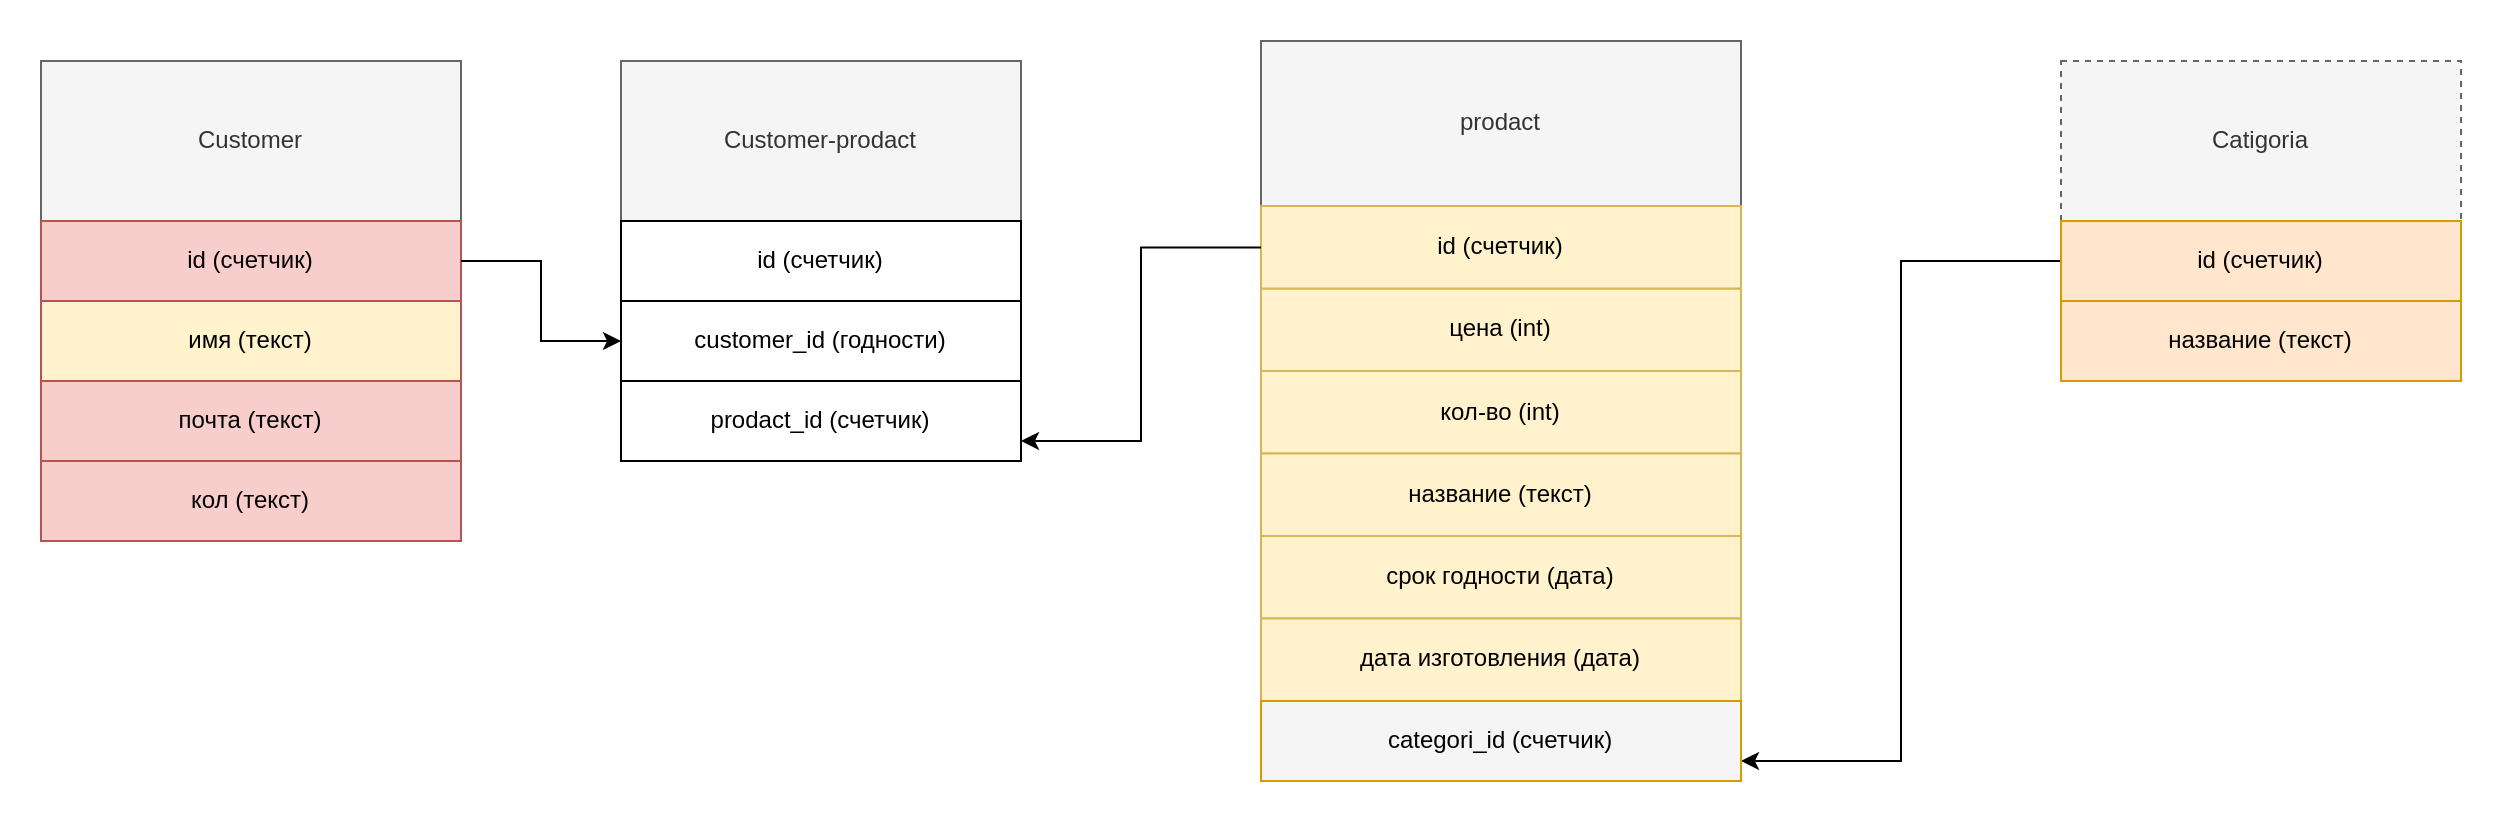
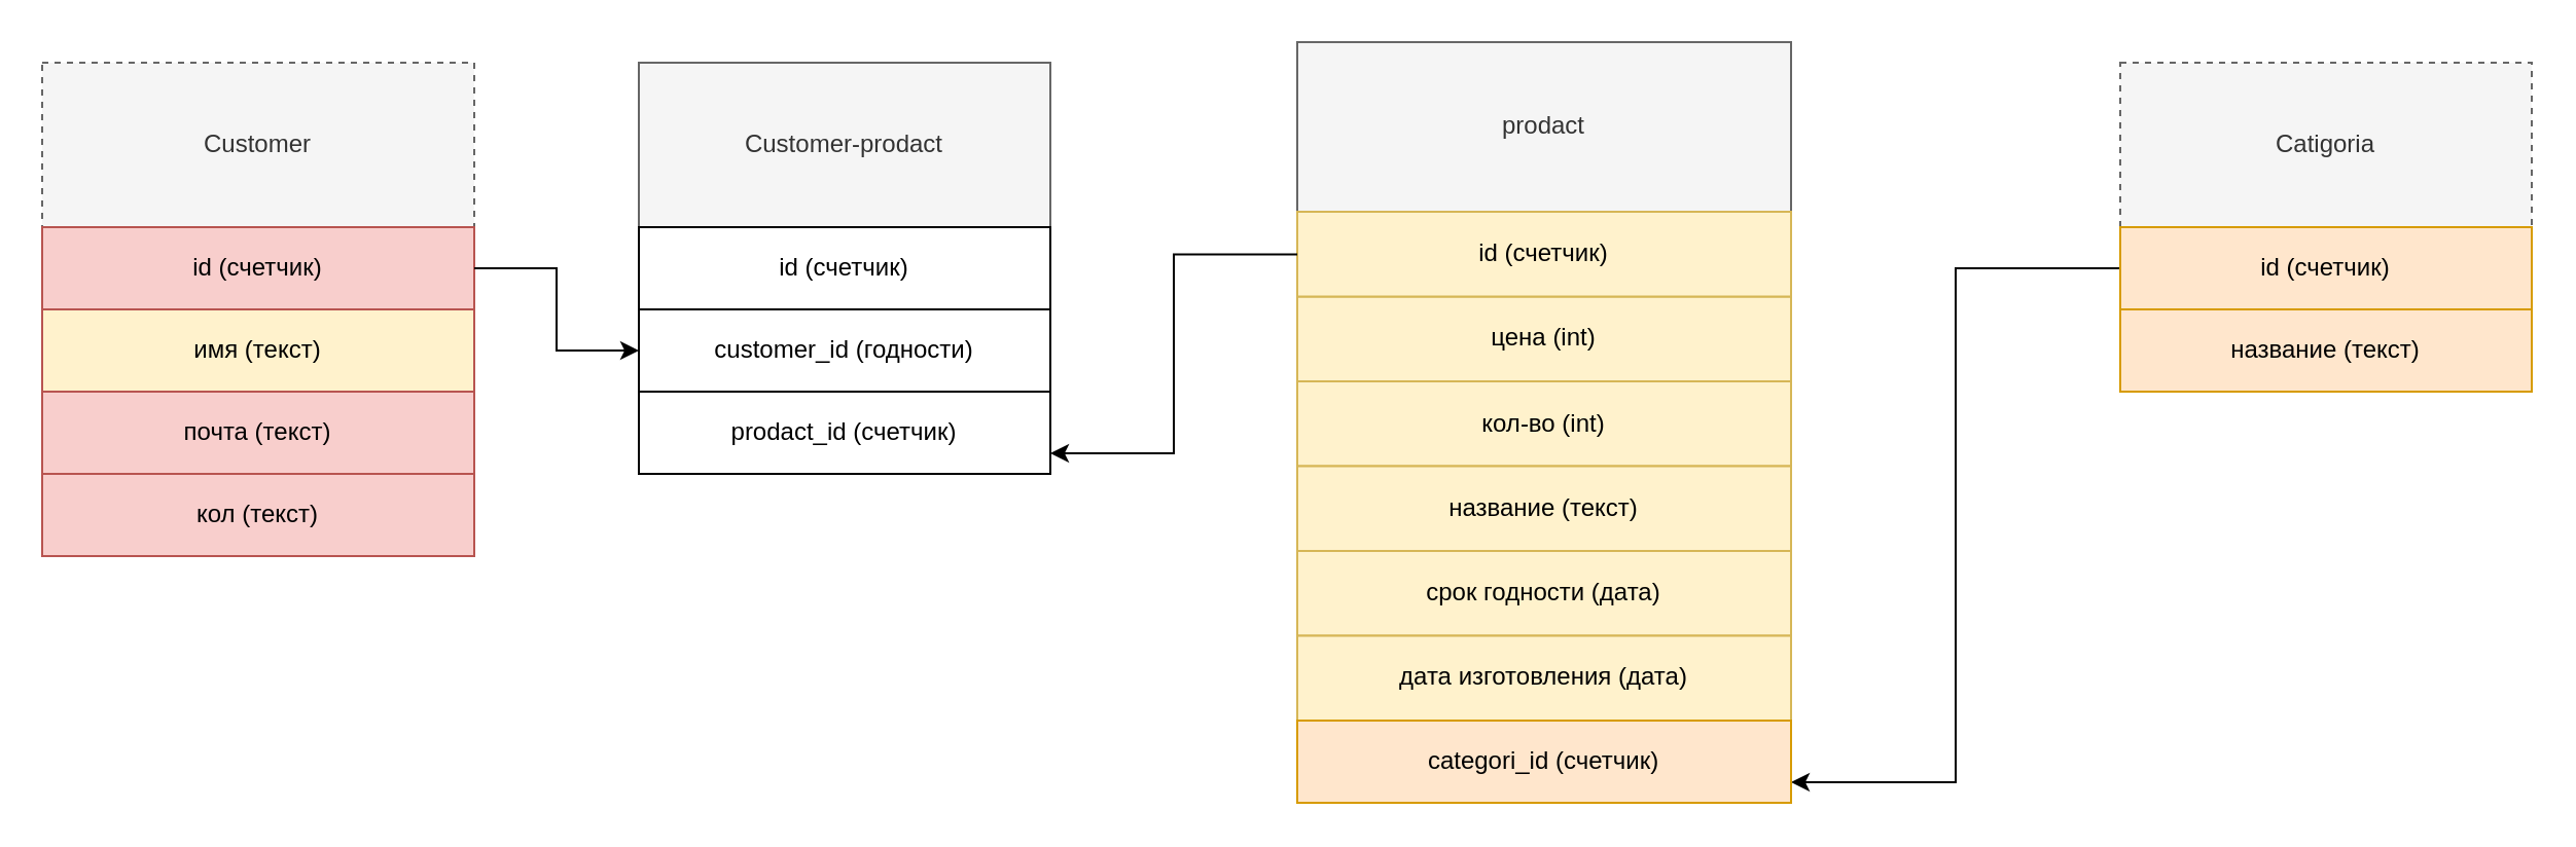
- <mxCell id="18" value="Customer" style="rounded=0;whiteSpace=wrap;html=1;fillColor=#f5f5f5;strokeColor=#666666;fontColor=#333333;" parent="17" vertex="1"><mxGeometry width="210" height="80" as="geometry" /></mxCell>
+ <mxCell id="18" value="Customer" style="rounded=0;whiteSpace=wrap;html=1;fillColor=#f5f5f5;strokeColor=#666666;fontColor=#333333;dashed=1;" parent="17" vertex="1"><mxGeometry width="210" height="80" as="geometry" /></mxCell>
- <mxCell id="16" value="categori_id (счетчик)" style="rounded=0;whiteSpace=wrap;html=1;fillColor=#f5f5f5;strokeColor=#d79b00;" parent="1" vertex="1"><mxGeometry x="630" y="350" width="240" height="40" as="geometry" /></mxCell>
+ <mxCell id="16" value="categori_id (счетчик)" style="rounded=0;whiteSpace=wrap;html=1;fillColor=#ffe6cc;strokeColor=#d79b00;" parent="1" vertex="1"><mxGeometry x="630" y="350" width="240" height="40" as="geometry" /></mxCell>
